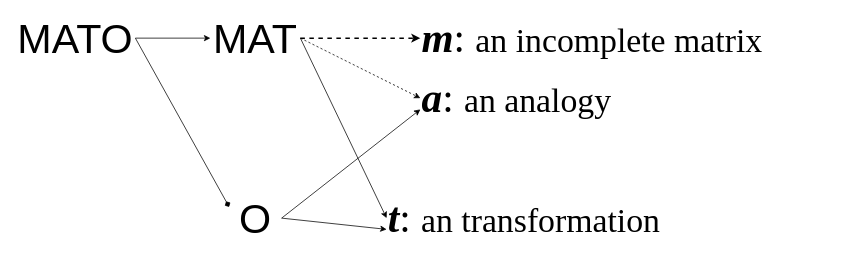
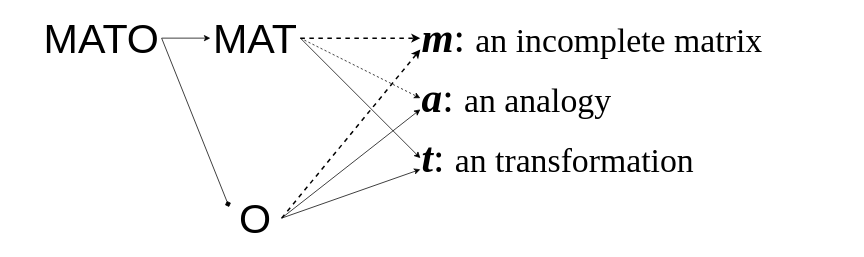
- <mxCell id="5" value="&lt;font style=&quot;font-size: 55px&quot;&gt;MATO&lt;/font&gt;" style="text;html=1;strokeColor=none;fillColor=none;align=center;verticalAlign=middle;whiteSpace=wrap;rounded=1;" vertex="1" parent="1"><mxGeometry x="20" y="20" width="160" height="60" as="geometry" /></mxCell>
+ <mxCell id="5" value="&lt;font style=&quot;font-size: 55px&quot;&gt;MATO&lt;/font&gt;" style="text;html=1;strokeColor=none;fillColor=none;align=center;verticalAlign=middle;whiteSpace=wrap;rounded=1;" vertex="1" parent="1"><mxGeometry x="55" y="20" width="160" height="60" as="geometry" /></mxCell>
+ <mxCell id="14" value="" style="endArrow=classic;html=1;entryX=0;entryY=0.75;entryDx=0;entryDy=0;exitX=1;exitY=0.5;exitDx=0;exitDy=0;strokeWidth=2;dashed=1;" edge="1" parent="1" source="7" target="4"><mxGeometry width="50" height="50" relative="1" as="geometry"><mxPoint x="110" y="430" as="sourcePoint" /><mxPoint x="170" y="350" as="targetPoint" /></mxGeometry></mxCell>
- <mxCell id="3" value="&lt;font style=&quot;font-size: 55px&quot; face=&quot;Times New Roman&quot;&gt;&lt;i&gt;&lt;b&gt;t&lt;/b&gt;&lt;/i&gt;: &lt;/font&gt;&lt;font style=&quot;font-size: 45px&quot; face=&quot;Times New Roman&quot;&gt;an transformation&lt;/font&gt;" style="text;html=1;strokeColor=none;fillColor=none;align=left;verticalAlign=middle;whiteSpace=wrap;rounded=1;" parent="1" vertex="1"><mxGeometry x="515" y="260" width="440" height="60" as="geometry" /></mxCell>
+ <mxCell id="3" value="&lt;font style=&quot;font-size: 55px&quot; face=&quot;Times New Roman&quot;&gt;&lt;i&gt;&lt;b&gt;t&lt;/b&gt;&lt;/i&gt;: &lt;/font&gt;&lt;font style=&quot;font-size: 45px&quot; face=&quot;Times New Roman&quot;&gt;an transformation&lt;/font&gt;" style="text;html=1;strokeColor=none;fillColor=none;align=left;verticalAlign=middle;whiteSpace=wrap;rounded=1;" parent="1" vertex="1"><mxGeometry x="560" y="180" width="440" height="60" as="geometry" /></mxCell>
